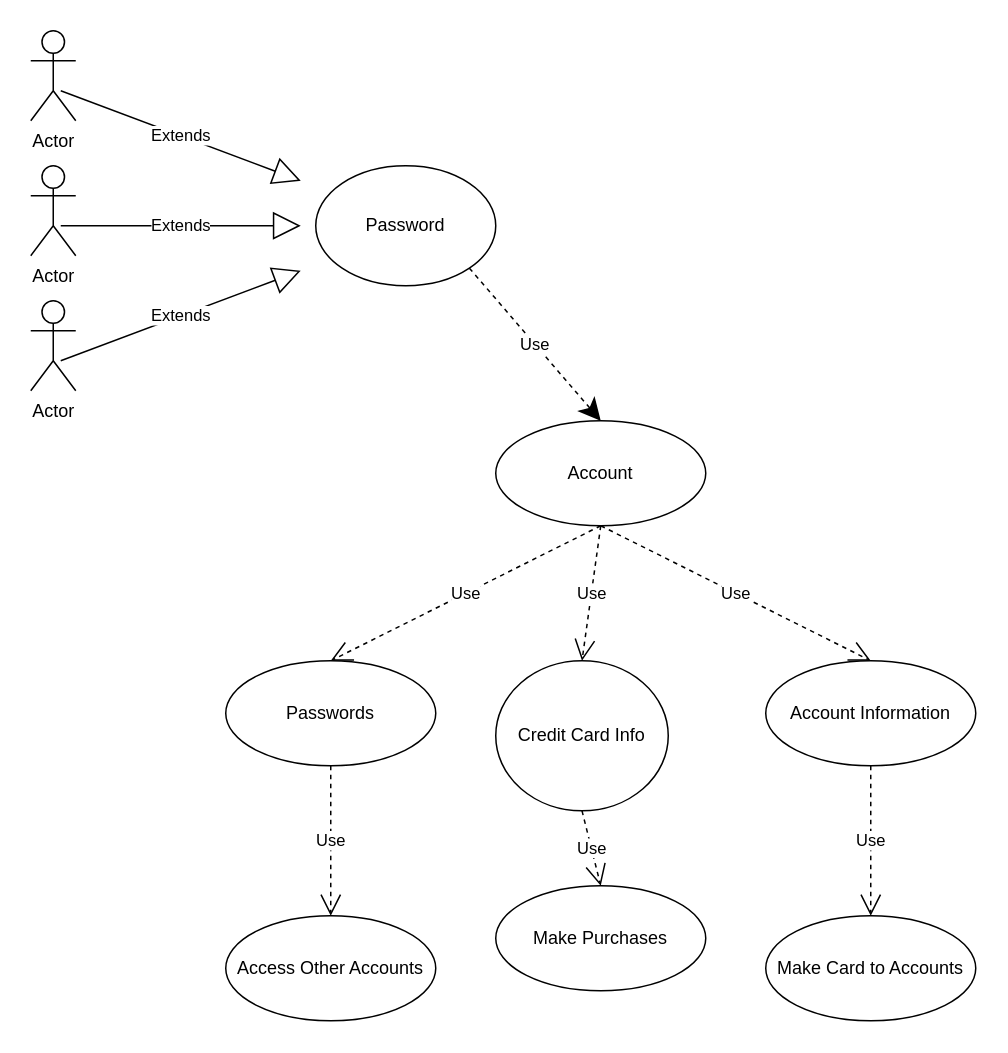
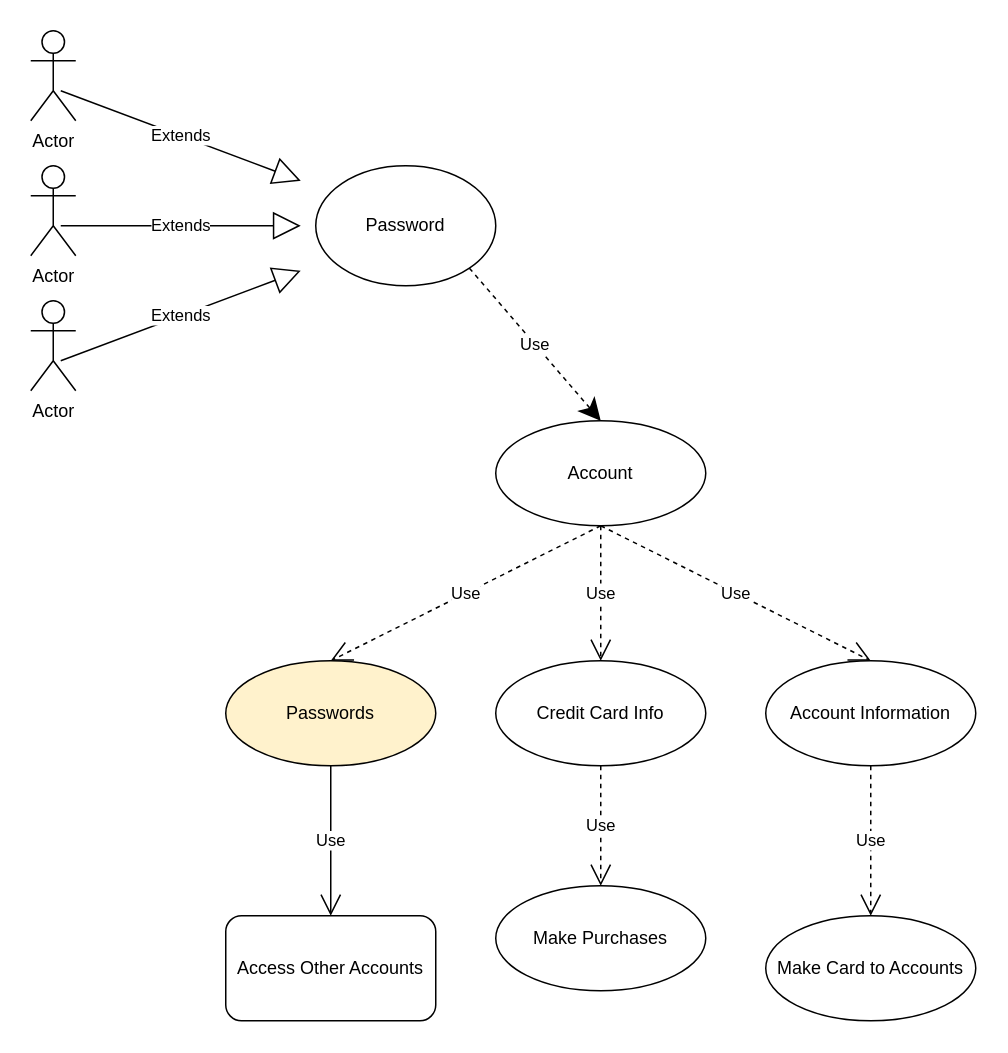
- <mxCell id="12" value="Passwords" style="ellipse;whiteSpace=wrap;html=1;" parent="1" vertex="1"><mxGeometry x="150" y="440" width="140" height="70" as="geometry" /></mxCell>
+ <mxCell id="12" value="Passwords" style="ellipse;whiteSpace=wrap;html=1;fillColor=#fff2cc;" parent="1" vertex="1"><mxGeometry x="150" y="440" width="140" height="70" as="geometry" /></mxCell>
- <mxCell id="11" value="Credit Card Info" style="ellipse;whiteSpace=wrap;html=1;" parent="1" vertex="1"><mxGeometry x="330" y="440" width="115" height="100" as="geometry" /></mxCell>
+ <mxCell id="11" value="Credit Card Info" style="ellipse;whiteSpace=wrap;html=1;" parent="1" vertex="1"><mxGeometry x="330" y="440" width="140" height="70" as="geometry" /></mxCell>
- <mxCell id="22" value="Use" style="endArrow=open;endSize=12;dashed=1;html=1;exitX=0.5;exitY=1;exitDx=0;exitDy=0;" parent="1" source="12" target="18" edge="1"><mxGeometry width="160" relative="1" as="geometry"><mxPoint x="240" y="530" as="sourcePoint" /><mxPoint x="400" y="560" as="targetPoint" /></mxGeometry></mxCell>
+ <mxCell id="22" value="Use" style="endArrow=open;endSize=12;dashed=0;html=1;exitX=0.5;exitY=1;exitDx=0;exitDy=0;" parent="1" source="12" target="18" edge="1"><mxGeometry width="160" relative="1" as="geometry"><mxPoint x="240" y="530" as="sourcePoint" /><mxPoint x="400" y="560" as="targetPoint" /></mxGeometry></mxCell>
- <mxCell id="18" value="Access Other Accounts" style="ellipse;whiteSpace=wrap;html=1;" parent="1" vertex="1"><mxGeometry x="150" y="610" width="140" height="70" as="geometry" /></mxCell>
+ <mxCell id="18" value="Access Other Accounts" style="whiteSpace=wrap;html=1;rounded=1;" parent="1" vertex="1"><mxGeometry x="150" y="610" width="140" height="70" as="geometry" /></mxCell>
